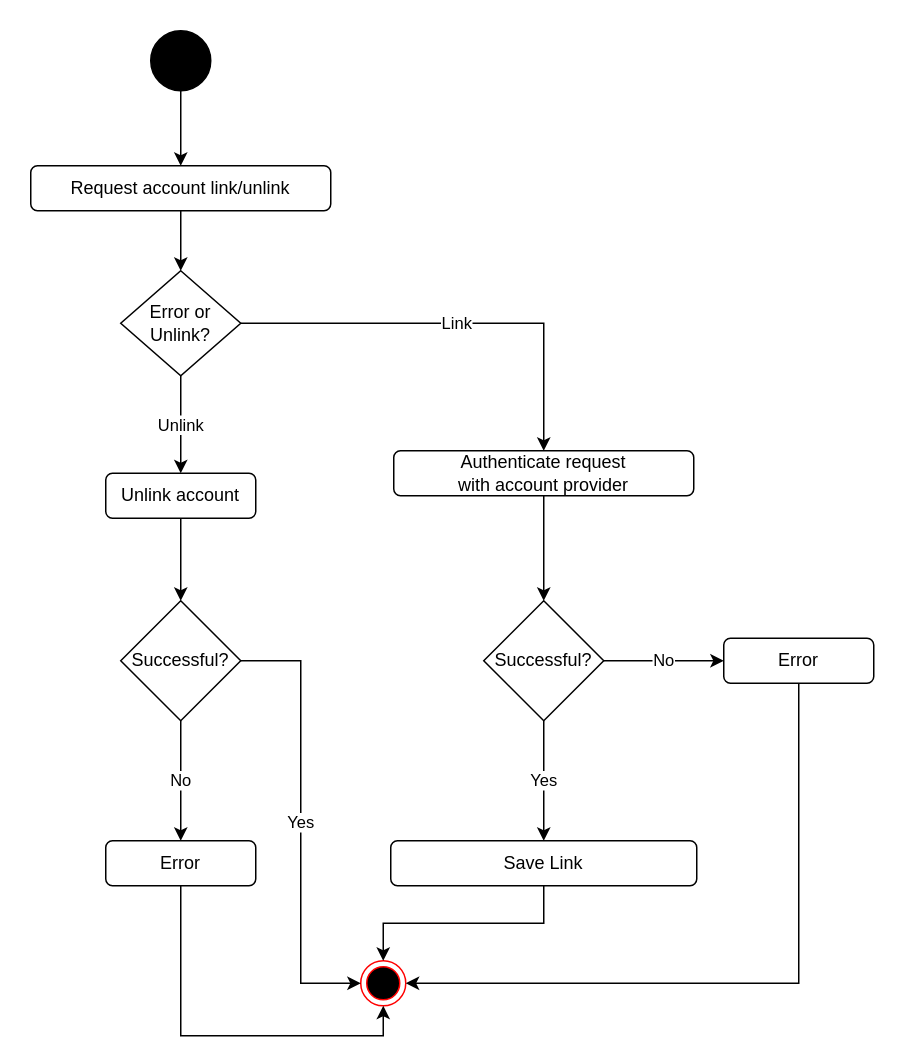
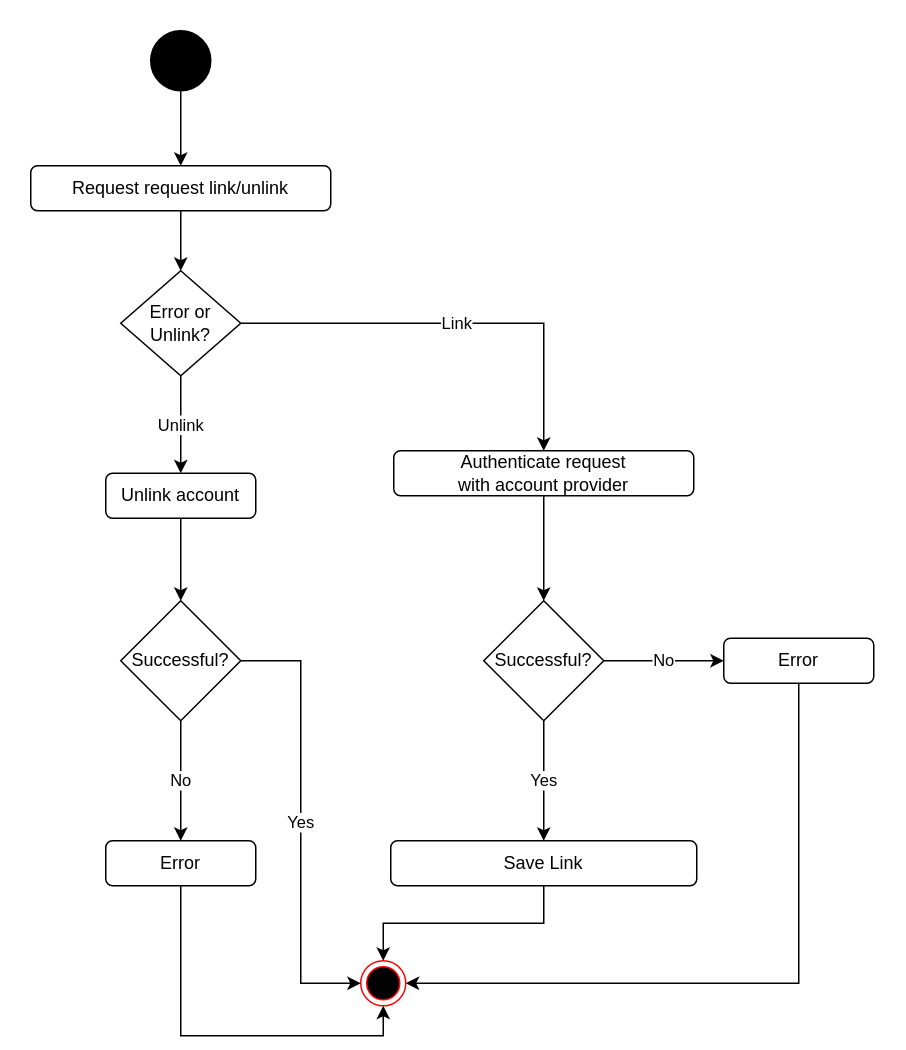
- <mxCell id="5" value="Request account link/unlink" style="rounded=1;whiteSpace=wrap;html=1;fillColor=#FFFFFF;" parent="1" vertex="1"><mxGeometry x="20" y="110" width="200" height="30" as="geometry" /></mxCell>
+ <mxCell id="5" value="Request request link/unlink" style="rounded=1;whiteSpace=wrap;html=1;fillColor=#FFFFFF;" parent="1" vertex="1"><mxGeometry x="20" y="110" width="200" height="30" as="geometry" /></mxCell>
